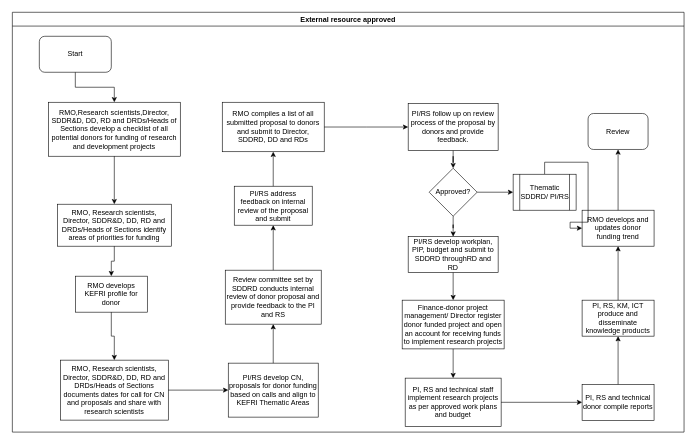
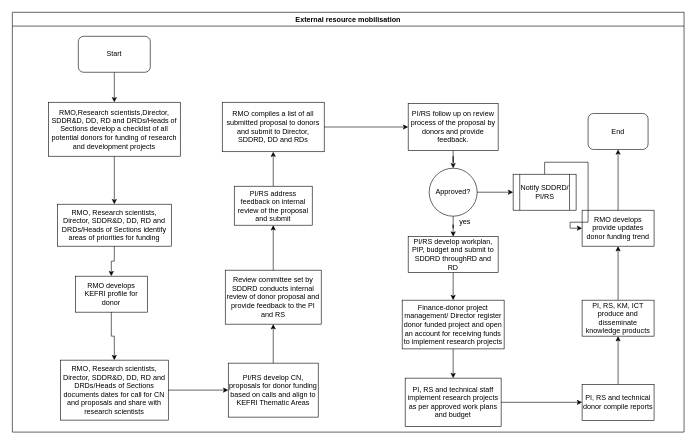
- <mxCell id="2" value="External resource approved" style="swimlane;" parent="1" vertex="1"><mxGeometry x="20" y="20" width="1120" height="700" as="geometry" /></mxCell>
+ <mxCell id="2" value="External resource mobilisation" style="swimlane;" parent="1" vertex="1"><mxGeometry x="20" y="20" width="1120" height="700" as="geometry" /></mxCell>
- <mxCell id="3" value="Start" style="rounded=1;whiteSpace=wrap;html=1;" parent="2" vertex="1"><mxGeometry x="45" y="40" width="120" height="60" as="geometry" /></mxCell>
+ <mxCell id="3" value="Start" style="rounded=1;whiteSpace=wrap;html=1;" parent="2" vertex="1"><mxGeometry x="110" y="40" width="120" height="60" as="geometry" /></mxCell>
- <mxCell id="23" value="Review" style="rounded=1;whiteSpace=wrap;html=1;" parent="2" vertex="1"><mxGeometry x="960" y="168.75" width="100" height="60" as="geometry" /></mxCell>
+ <mxCell id="23" value="End" style="rounded=1;whiteSpace=wrap;html=1;" parent="2" vertex="1"><mxGeometry x="960" y="168.75" width="100" height="60" as="geometry" /></mxCell>
- <mxCell id="25" value="Approved?" style="rhombus;whiteSpace=wrap;html=1;rounded=0;" vertex="1" parent="2"><mxGeometry x="695" y="260.005" width="80" height="80" as="geometry" /></mxCell>
+ <mxCell id="25" value="Approved?" style="ellipse;whiteSpace=wrap;html=1;" vertex="1" parent="2"><mxGeometry x="695" y="260.005" width="80" height="80" as="geometry" /></mxCell>
- <mxCell id="40" value="Thematic SDDRD/ PI/RS" style="shape=process;whiteSpace=wrap;html=1;backgroundOutline=1;rounded=0;" vertex="1" parent="1"><mxGeometry x="855" y="290.01" width="105" height="60" as="geometry" /></mxCell>
+ <mxCell id="40" value="Notify SDDRD/ PI/RS" style="shape=process;whiteSpace=wrap;html=1;backgroundOutline=1;rounded=0;" vertex="1" parent="1"><mxGeometry x="855" y="290.01" width="105" height="60" as="geometry" /></mxCell>
+ <mxCell id="30" value="yes" style="text;html=1;strokeColor=none;fillColor=none;align=center;verticalAlign=middle;whiteSpace=wrap;rounded=0;" vertex="1" parent="2"><mxGeometry x="735" y="340.01" width="40" height="20" as="geometry" /></mxCell>
- <mxCell id="21" value="RMO develops and updates donor funding trend" style="whiteSpace=wrap;html=1;rounded=0;" parent="2" vertex="1"><mxGeometry x="950" y="330.005" width="120" height="60" as="geometry" /></mxCell>
+ <mxCell id="21" value="RMO develops provide updates donor funding trend" style="whiteSpace=wrap;html=1;rounded=0;" parent="2" vertex="1"><mxGeometry x="950" y="330.005" width="120" height="60" as="geometry" /></mxCell>
